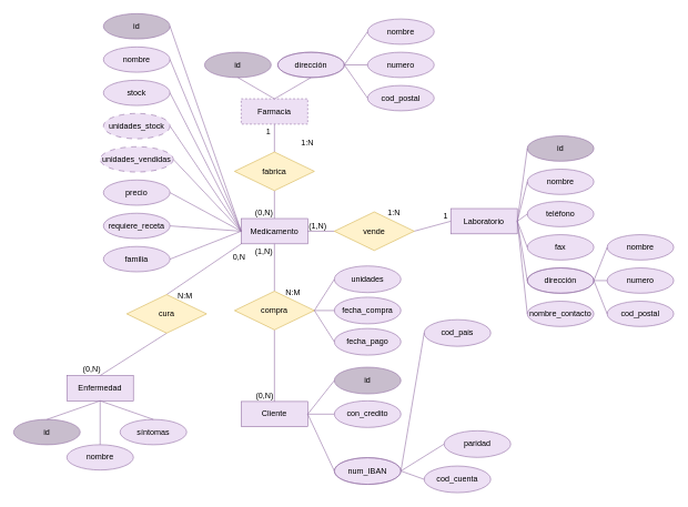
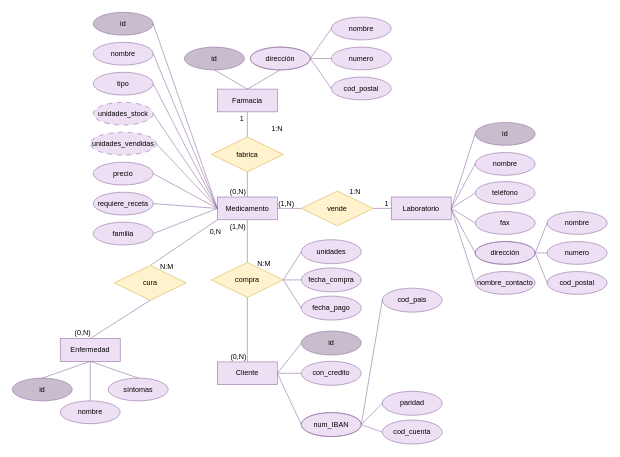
- <mxCell id="10" value="stock" style="ellipse;whiteSpace=wrap;html=1;align=center;fillColor=#EDE0F4;strokeColor=#9673a6;" parent="1" vertex="1"><mxGeometry x="155" y="120" width="100" height="38" as="geometry" /></mxCell>
+ <mxCell id="10" value="tipo" style="ellipse;whiteSpace=wrap;html=1;align=center;fillColor=#EDE0F4;strokeColor=#9673a6;" parent="1" vertex="1"><mxGeometry x="155" y="120" width="100" height="38" as="geometry" /></mxCell>
- <mxCell id="25" value="Farmacia" style="whiteSpace=wrap;html=1;align=center;fillColor=#EDE0F4;strokeColor=#9673a6;dashed=1;" parent="1" vertex="1"><mxGeometry x="362" y="148" width="100" height="38" as="geometry" /></mxCell>
+ <mxCell id="25" value="Farmacia" style="whiteSpace=wrap;html=1;align=center;fillColor=#EDE0F4;strokeColor=#9673a6;" parent="1" vertex="1"><mxGeometry x="362" y="148" width="100" height="38" as="geometry" /></mxCell>
- <mxCell id="19" value="Laboratorio" style="whiteSpace=wrap;html=1;align=center;fillColor=#EDE0F4;strokeColor=#9673a6;" parent="1" vertex="1"><mxGeometry x="677" y="313" width="100" height="38" as="geometry" /></mxCell>
+ <mxCell id="19" value="Laboratorio" style="whiteSpace=wrap;html=1;align=center;fillColor=#EDE0F4;strokeColor=#9673a6;" parent="1" vertex="1"><mxGeometry x="652" y="328" width="100" height="38" as="geometry" /></mxCell>
- <mxCell id="73" value="paridad" style="ellipse;whiteSpace=wrap;html=1;align=center;fillColor=#EDE0F4;strokeColor=#9673a6;" parent="1" vertex="1"><mxGeometry x="667" y="647" width="100" height="40" as="geometry" /></mxCell>
+ <mxCell id="73" value="paridad" style="ellipse;whiteSpace=wrap;html=1;align=center;fillColor=#EDE0F4;strokeColor=#9673a6;" parent="1" vertex="1"><mxGeometry x="637" y="652" width="100" height="40" as="geometry" /></mxCell>
